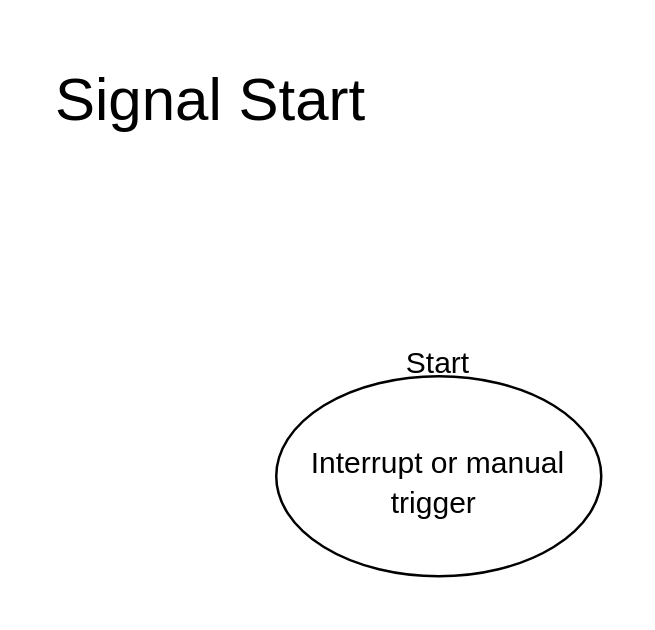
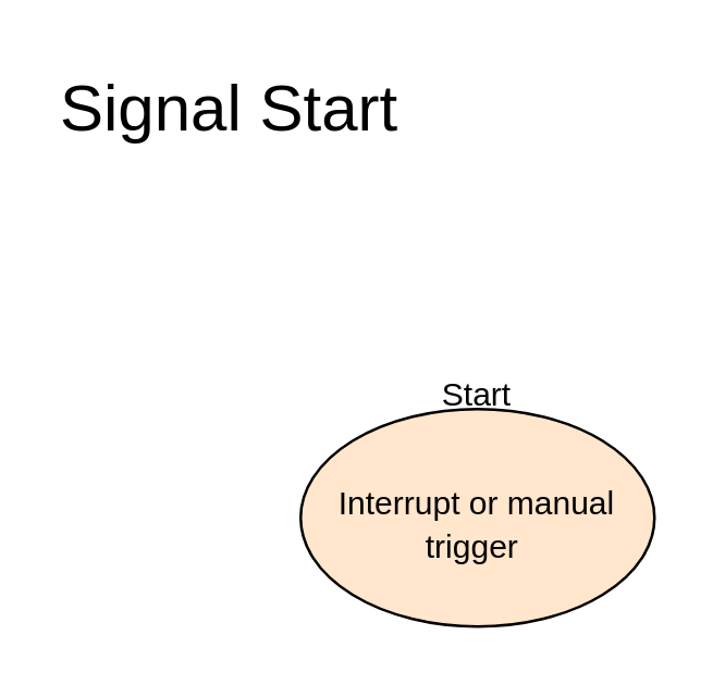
- <mxCell id="3" value="&lt;p style=&quot;line-height: 50%;&quot;&gt;&lt;font style=&quot;font-size: 12px;&quot;&gt;Interrupt or manual trigger&amp;nbsp;&lt;/font&gt;&lt;/p&gt;" style="ellipse;whiteSpace=wrap;html=1;fontSize=24;align=center;" vertex="1" parent="1"><mxGeometry x="110" y="150" width="130" height="80" as="geometry" /></mxCell>
+ <mxCell id="3" value="&lt;p style=&quot;line-height: 50%;&quot;&gt;&lt;font style=&quot;font-size: 12px;&quot;&gt;Interrupt or manual trigger&amp;nbsp;&lt;/font&gt;&lt;/p&gt;" style="ellipse;whiteSpace=wrap;html=1;fontSize=24;align=center;fillColor=#ffe6cc;" vertex="1" parent="1"><mxGeometry x="110" y="150" width="130" height="80" as="geometry" /></mxCell>
